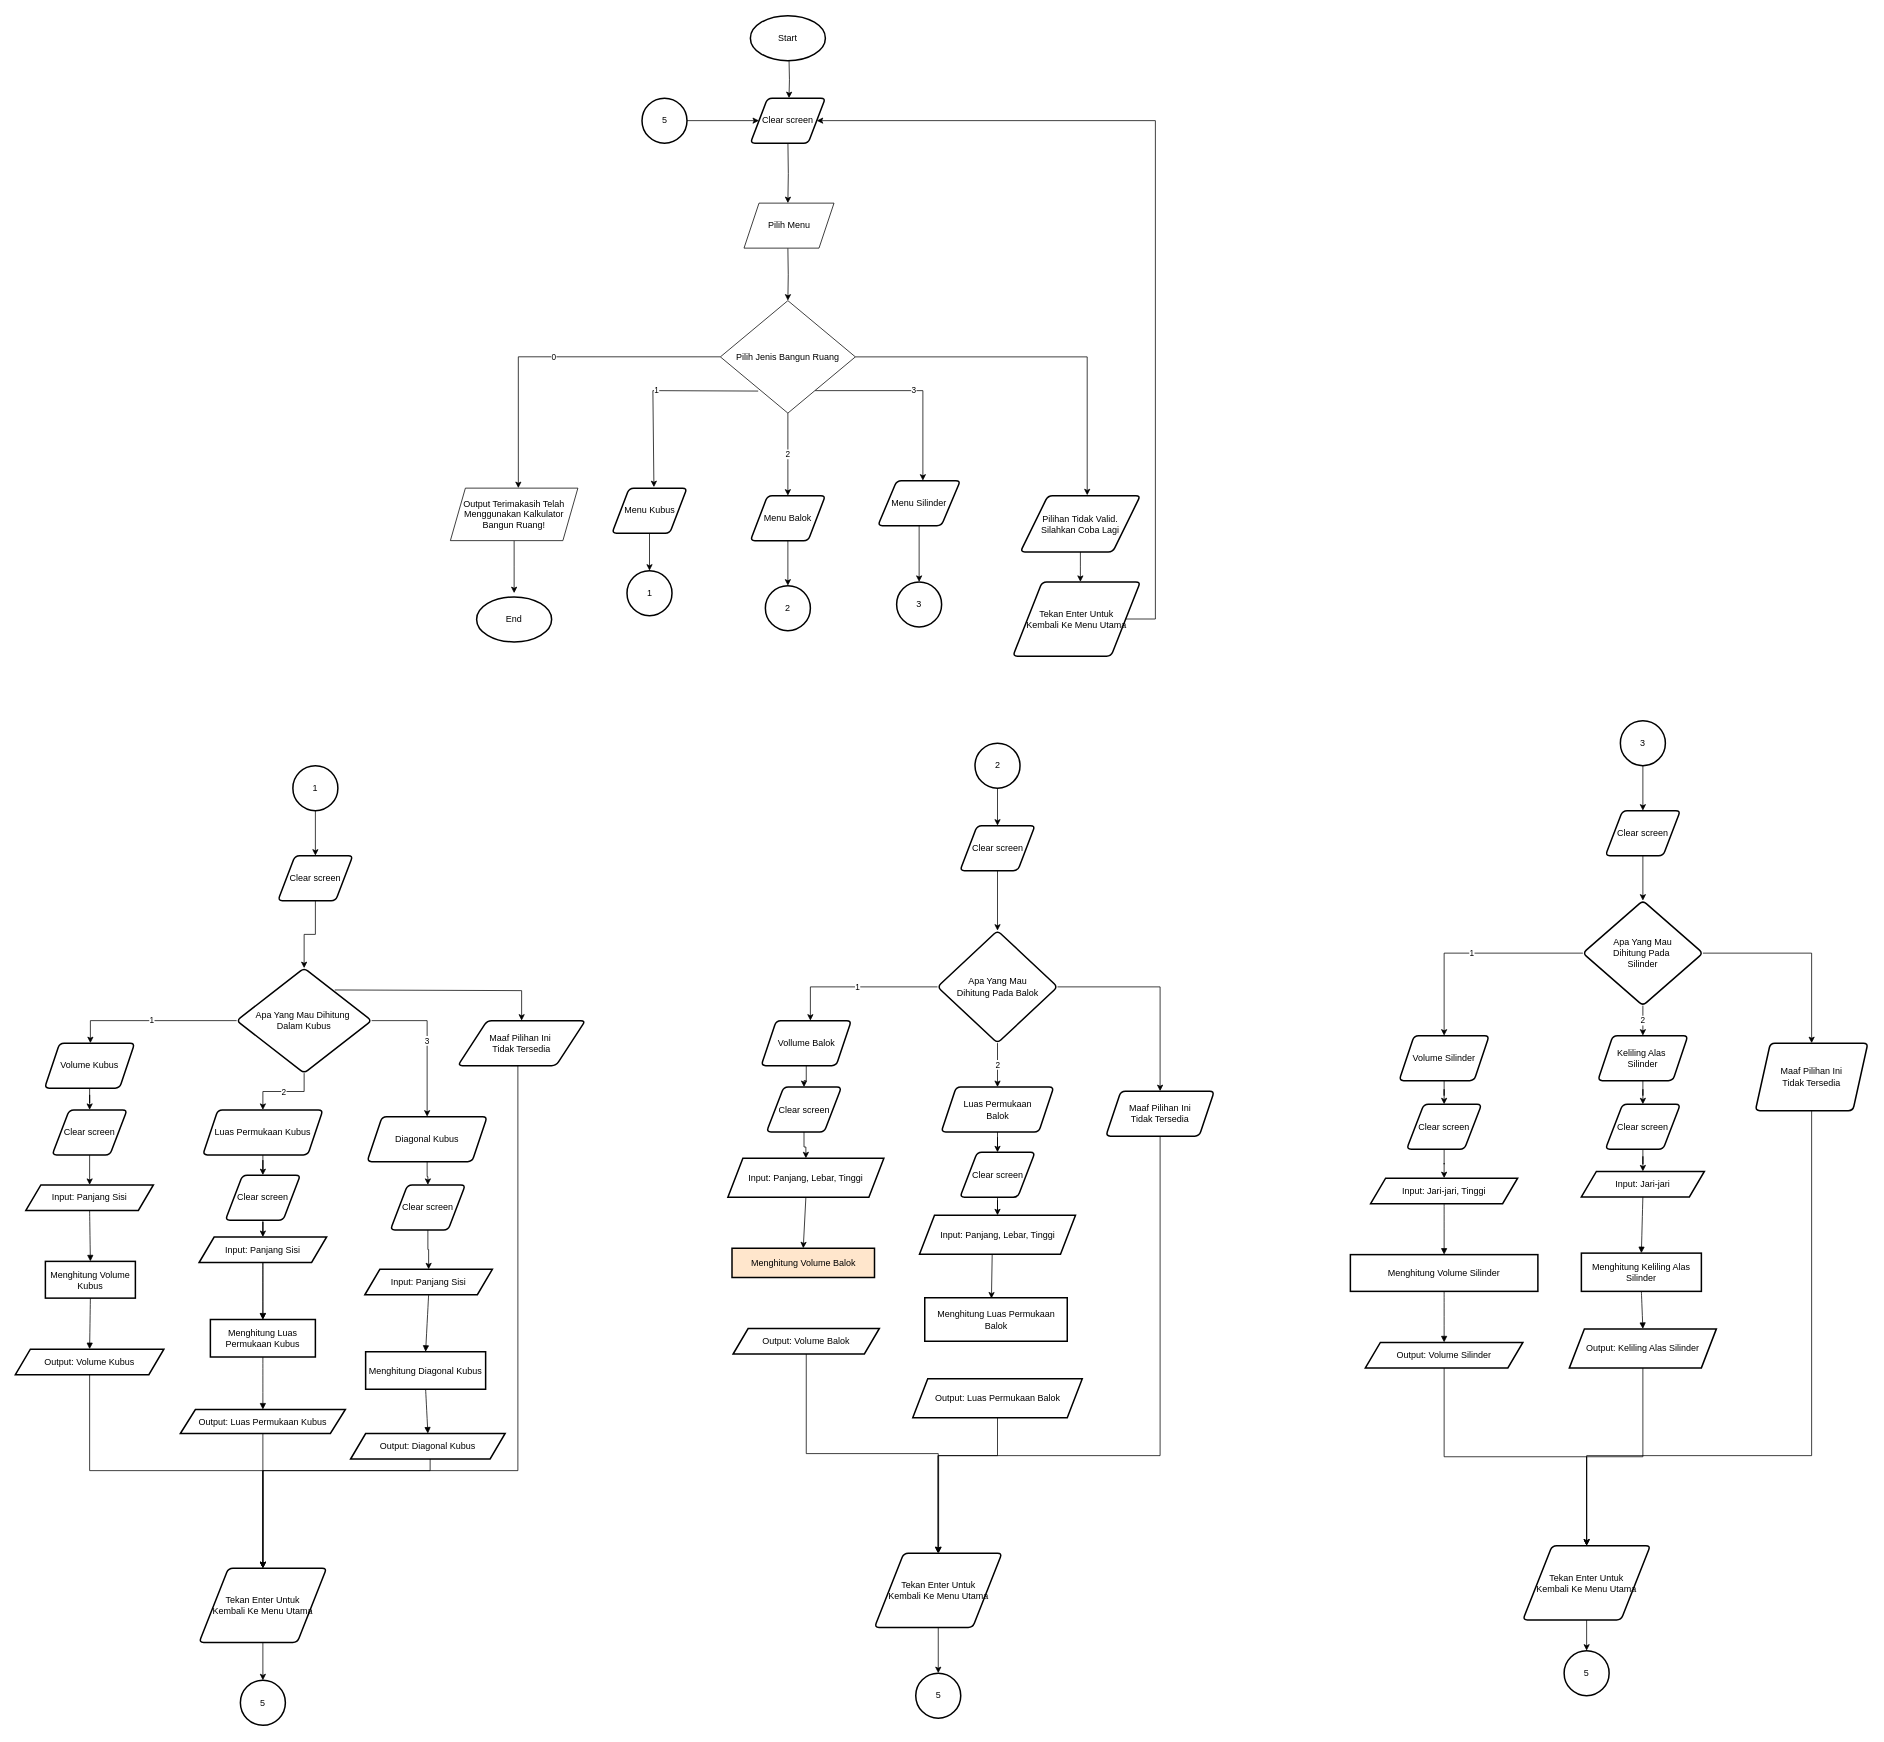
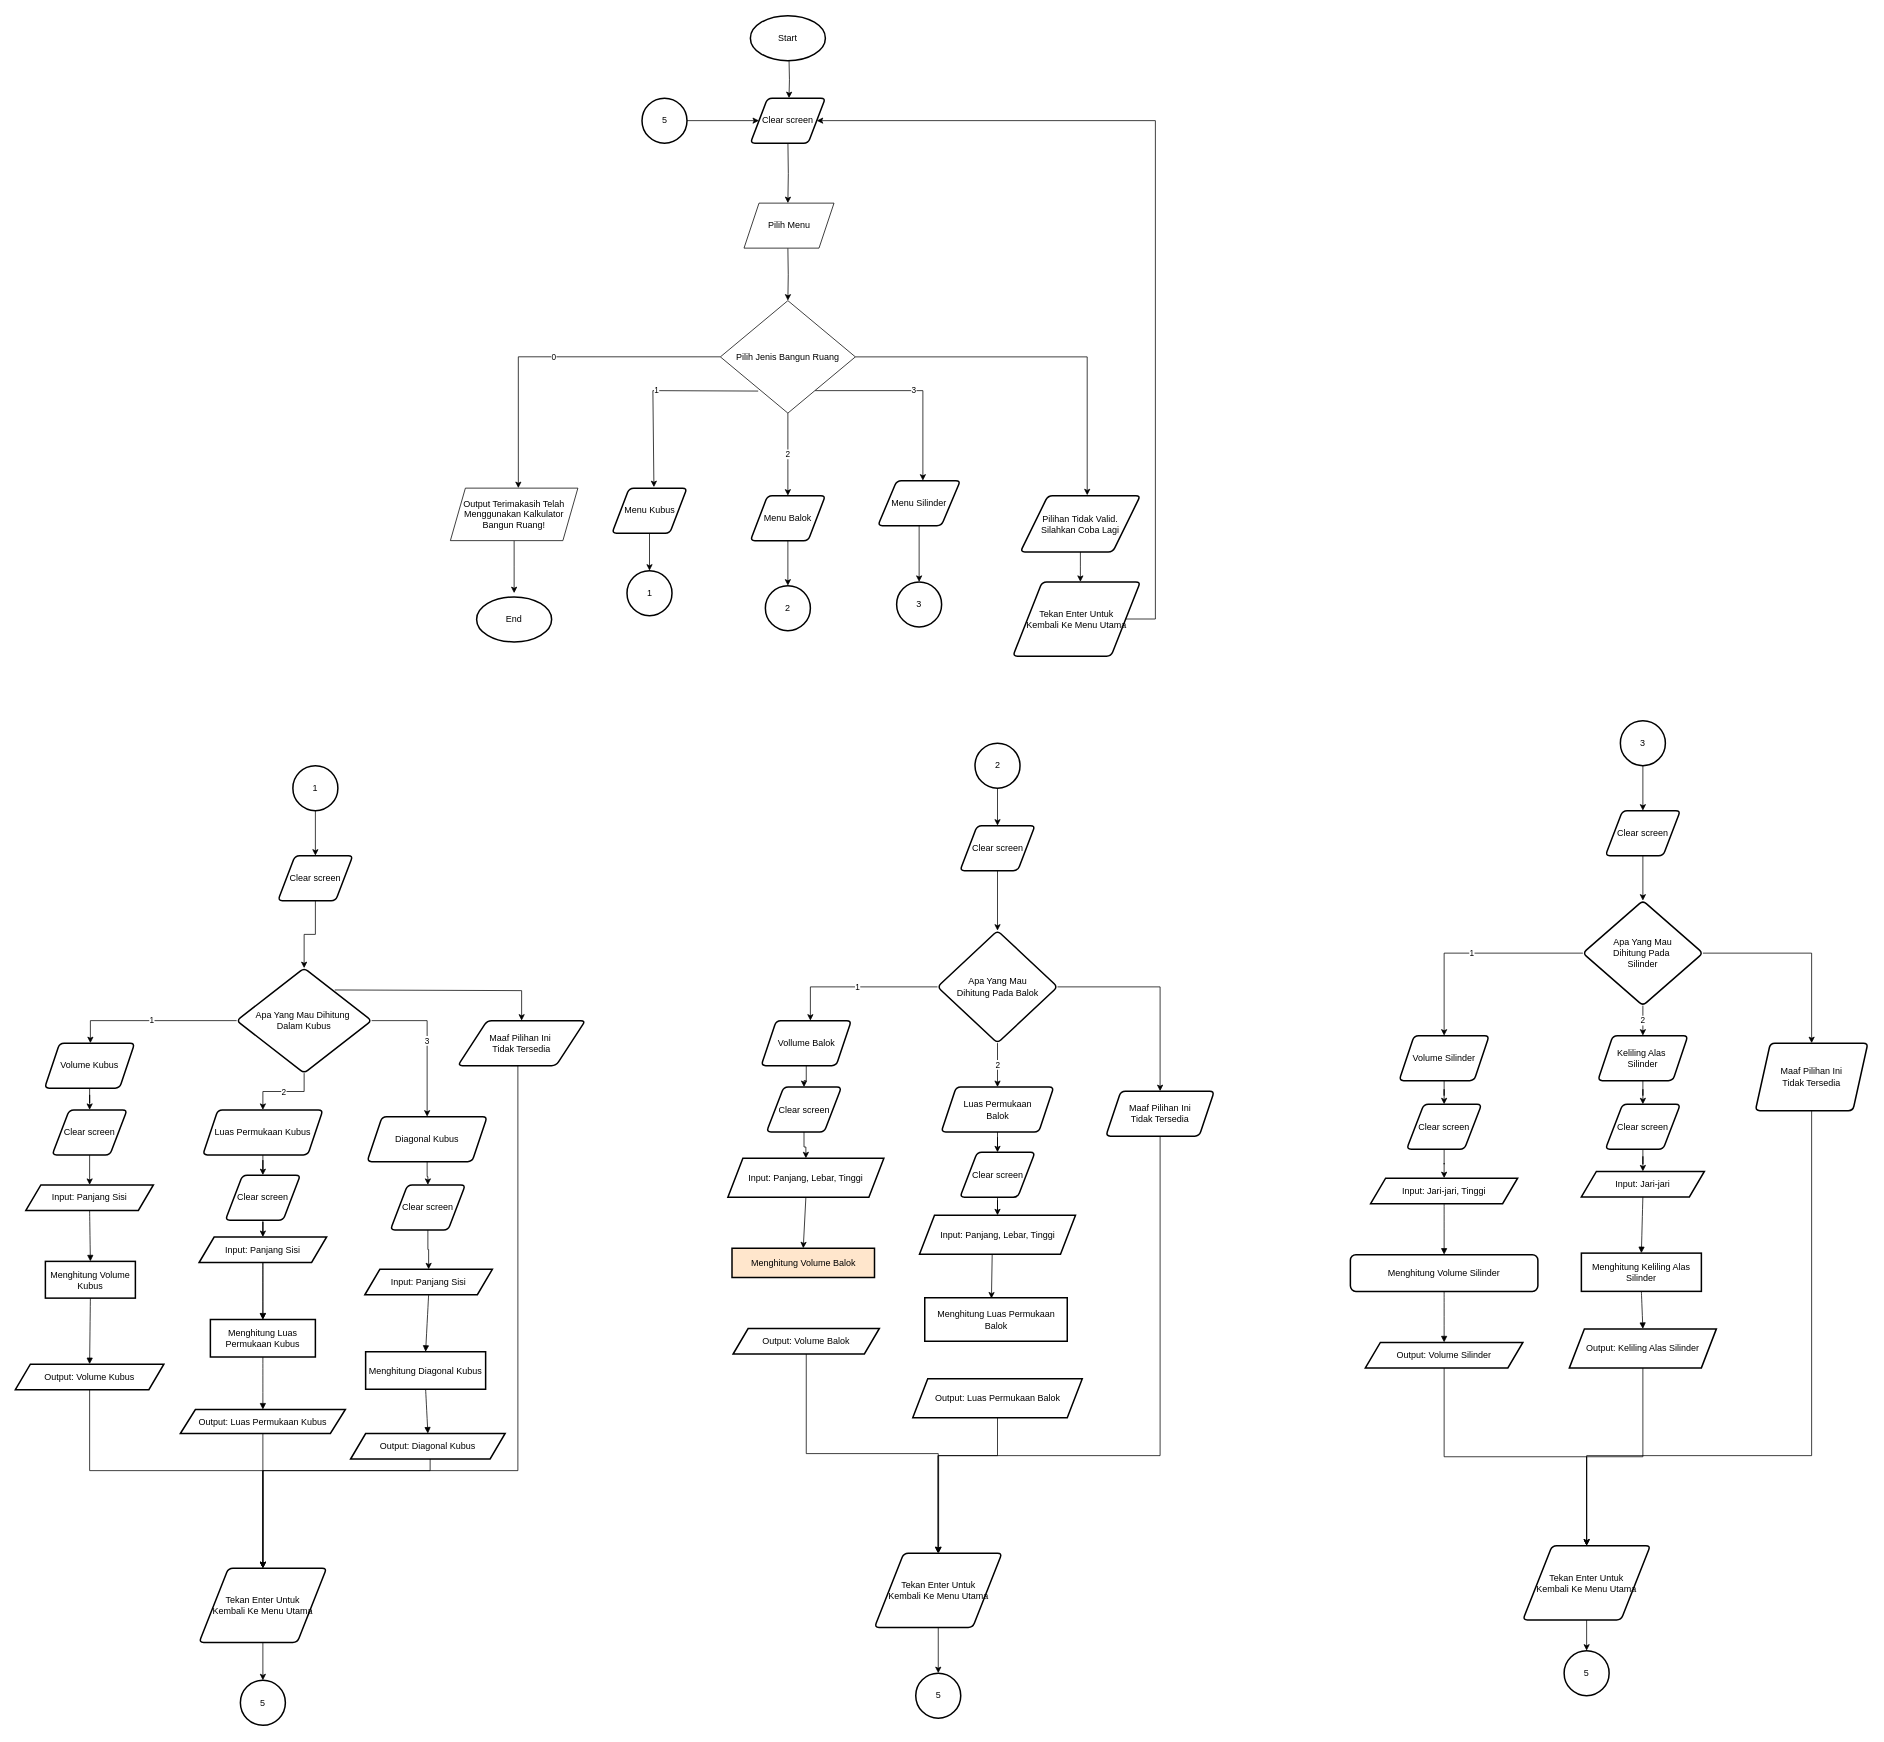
- <mxCell id="64" value="Menghitung Volume Silinder" style="whiteSpace=wrap;strokeWidth=2;" parent="1" vertex="1"><mxGeometry x="1800" y="1672" width="250" height="49" as="geometry" /></mxCell>
+ <mxCell id="64" value="Menghitung Volume Silinder" style="whiteSpace=wrap;strokeWidth=2;rounded=1;" parent="1" vertex="1"><mxGeometry x="1800" y="1672" width="250" height="49" as="geometry" /></mxCell>
- <mxCell id="19" value="Output: Volume Kubus" style="shape=parallelogram;perimeter=parallelogramPerimeter;fixedSize=1;strokeWidth=2;whiteSpace=wrap;" parent="1" vertex="1"><mxGeometry x="20" y="1798" width="198" height="34" as="geometry" /></mxCell>
+ <mxCell id="19" value="Output: Volume Kubus" style="shape=parallelogram;perimeter=parallelogramPerimeter;fixedSize=1;strokeWidth=2;whiteSpace=wrap;" parent="1" vertex="1"><mxGeometry x="20" y="1818" width="198" height="34" as="geometry" /></mxCell>
